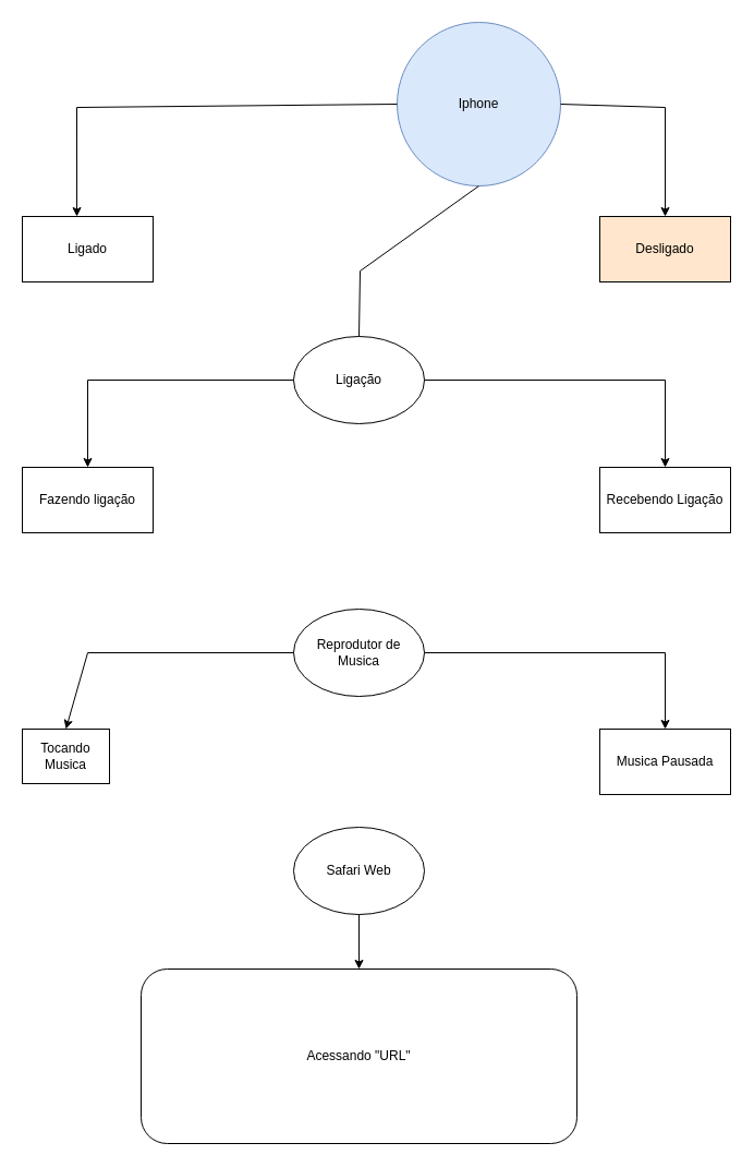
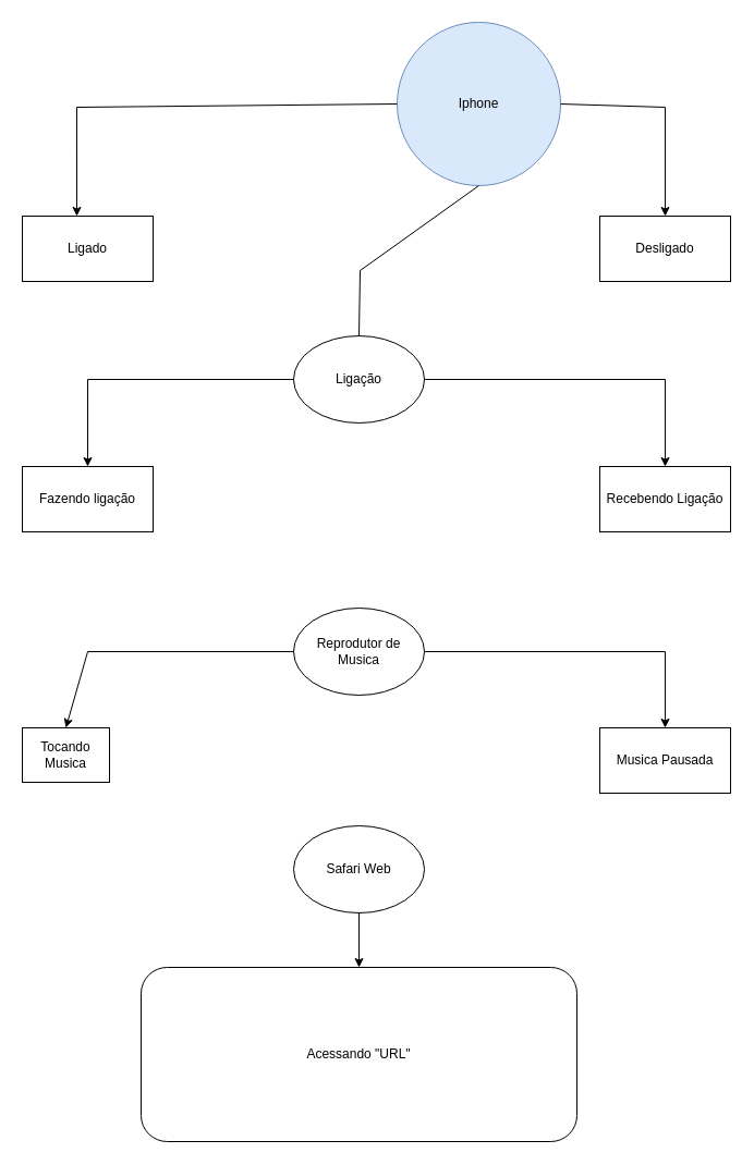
- <mxCell id="4" value="Desligado" style="rounded=0;whiteSpace=wrap;html=1;fillColor=#ffe6cc;" vertex="1" parent="1"><mxGeometry x="550" y="198" width="120" height="60" as="geometry" /></mxCell>
+ <mxCell id="4" value="Desligado" style="rounded=0;whiteSpace=wrap;html=1;" vertex="1" parent="1"><mxGeometry x="550" y="198" width="120" height="60" as="geometry" /></mxCell>
